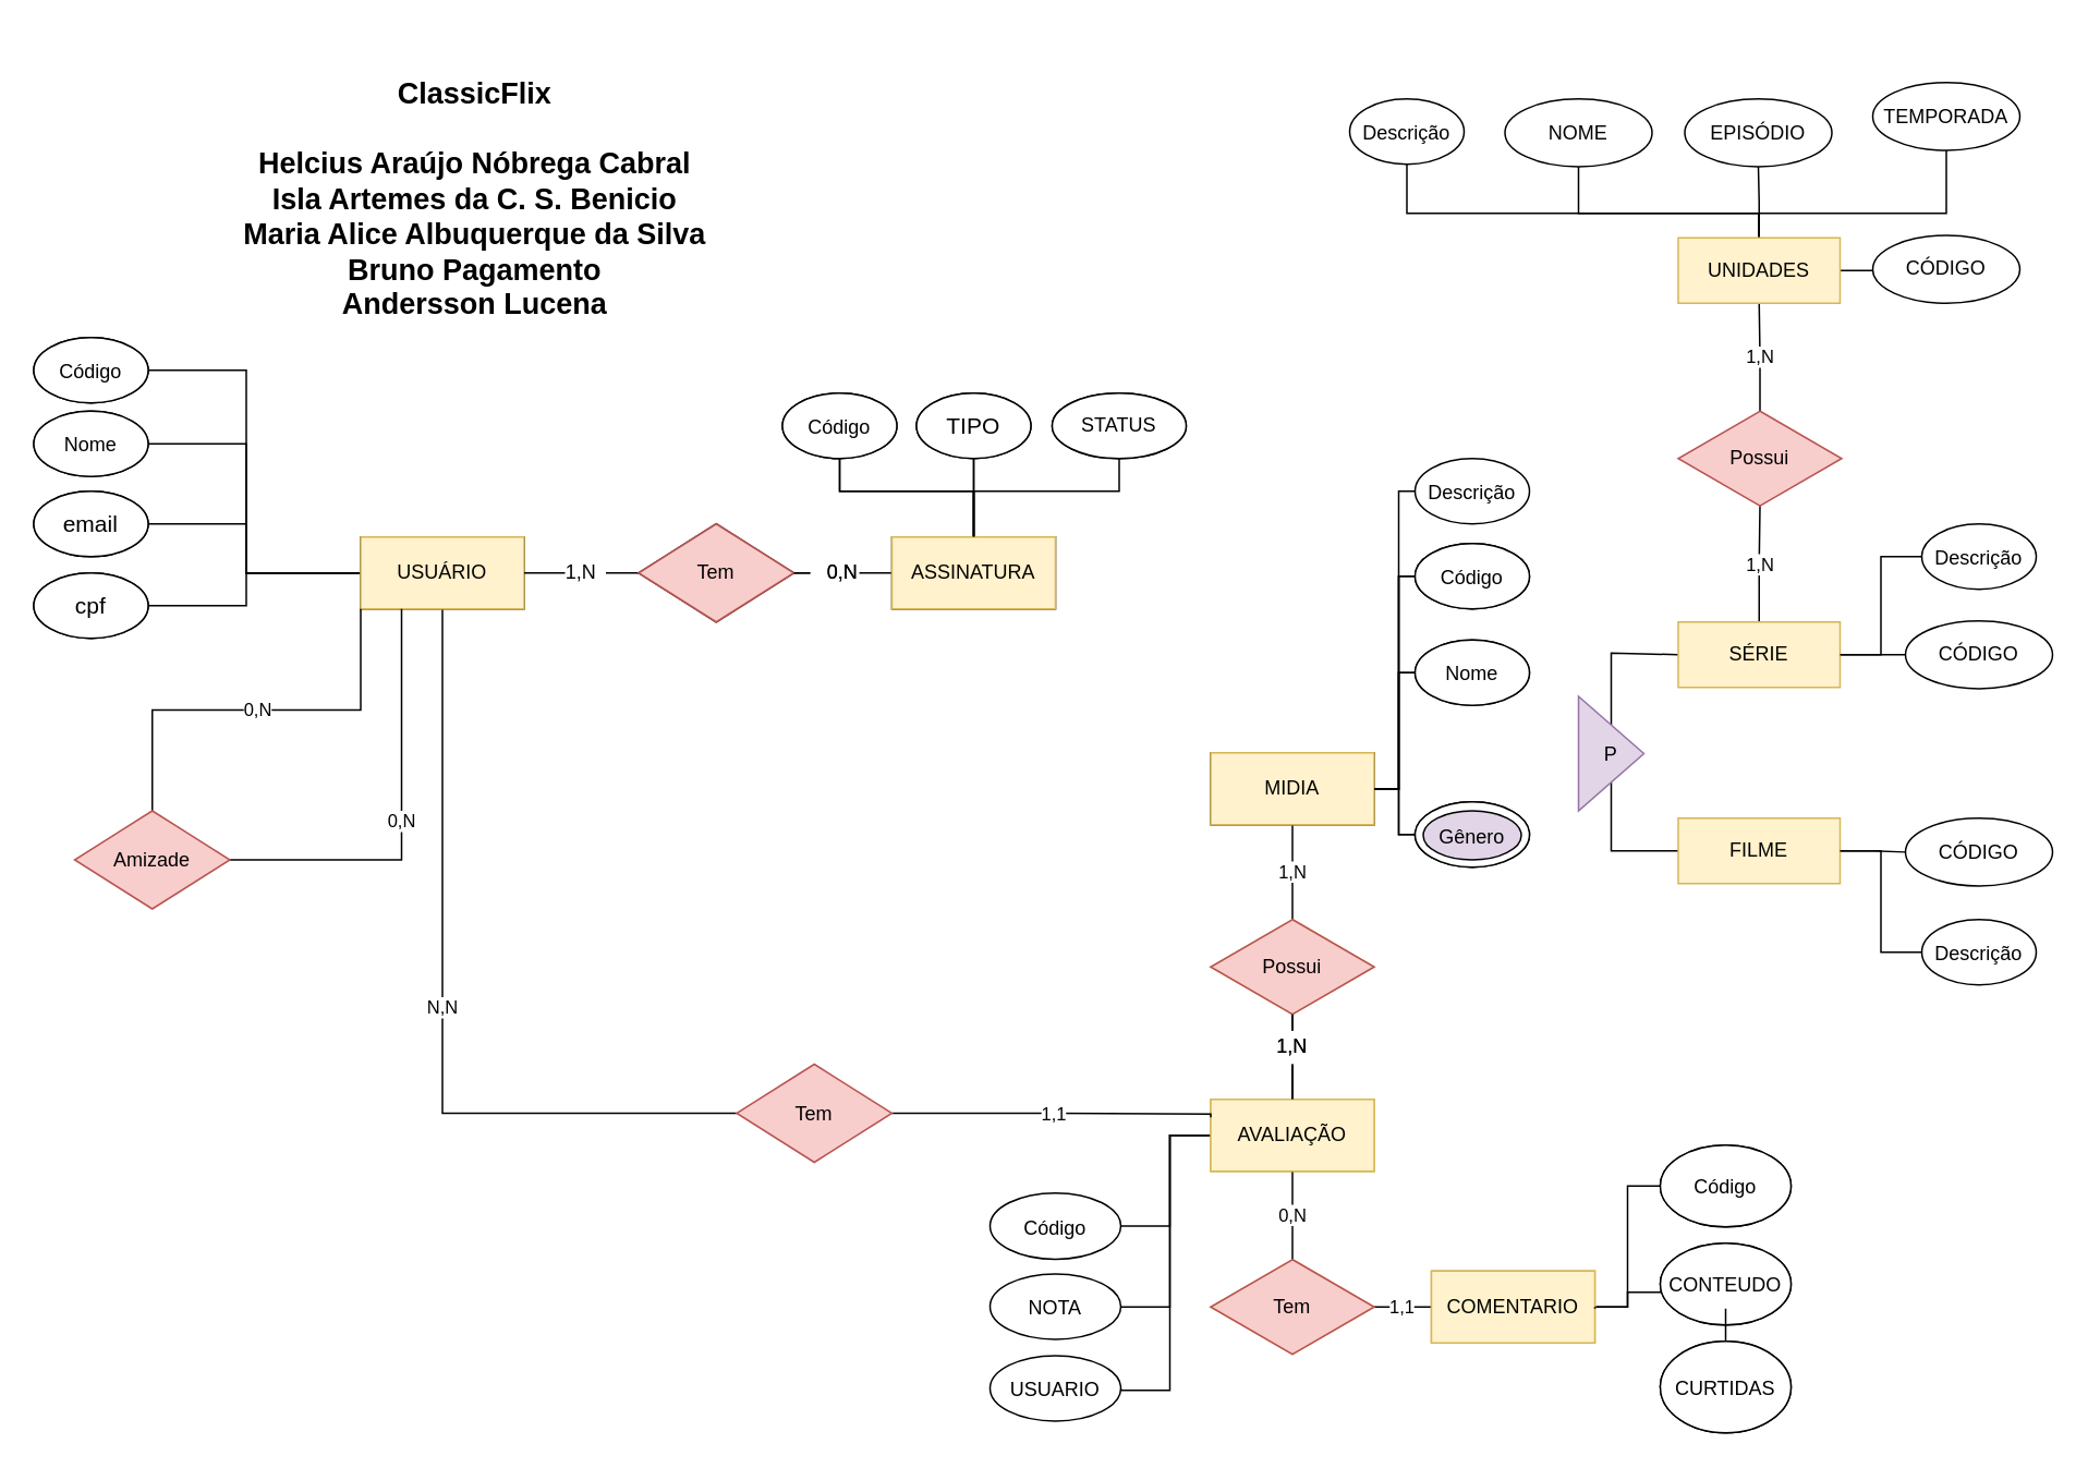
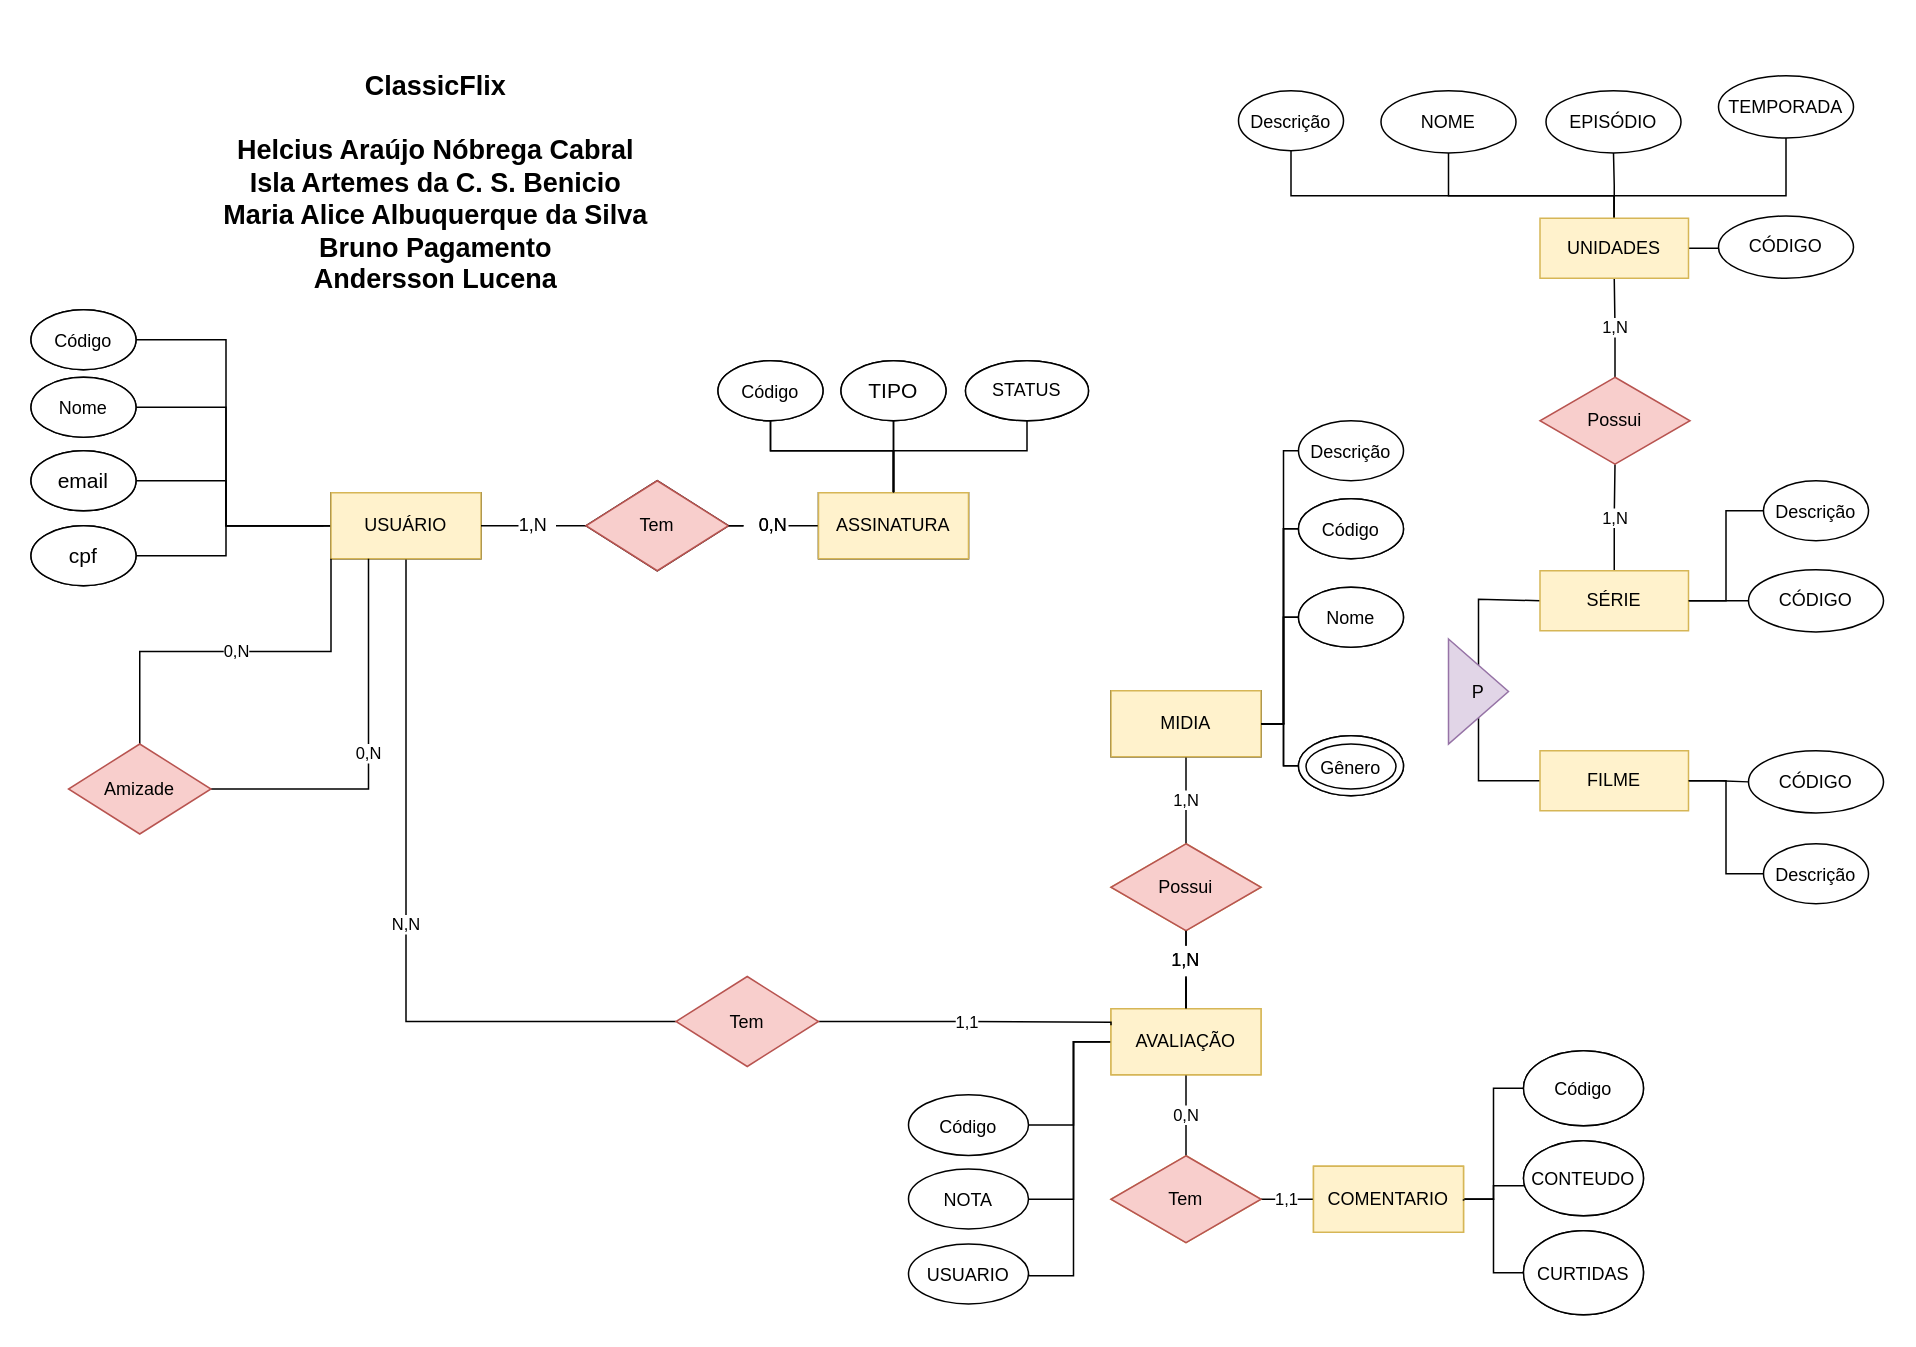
- <mxCell id="94" value="&lt;span style=&quot;font-size: 12px;&quot;&gt;Gênero&lt;/span&gt;" style="ellipse;whiteSpace=wrap;html=1;fontSize=14;fillColor=#e1d5e7;" parent="1" vertex="1"><mxGeometry x="870" y="495.5" width="60" height="30" as="geometry" /></mxCell>
+ <mxCell id="94" value="&lt;span style=&quot;font-size: 12px;&quot;&gt;Gênero&lt;/span&gt;" style="ellipse;whiteSpace=wrap;html=1;fontSize=14;" parent="1" vertex="1"><mxGeometry x="870" y="495.5" width="60" height="30" as="geometry" /></mxCell>
- <mxCell id="80" style="edgeStyle=orthogonalEdgeStyle;rounded=0;orthogonalLoop=1;jettySize=auto;html=1;endArrow=none;endFill=0;" parent="1" source="81" target="79" edge="1"><mxGeometry relative="1" as="geometry" /></mxCell>
+ <mxCell id="80" style="edgeStyle=orthogonalEdgeStyle;rounded=0;orthogonalLoop=1;jettySize=auto;html=1;entryX=1;entryY=0.5;entryDx=0;entryDy=0;endArrow=none;endFill=0;" parent="1" source="81" target="82" edge="1"><mxGeometry relative="1" as="geometry" /></mxCell>
